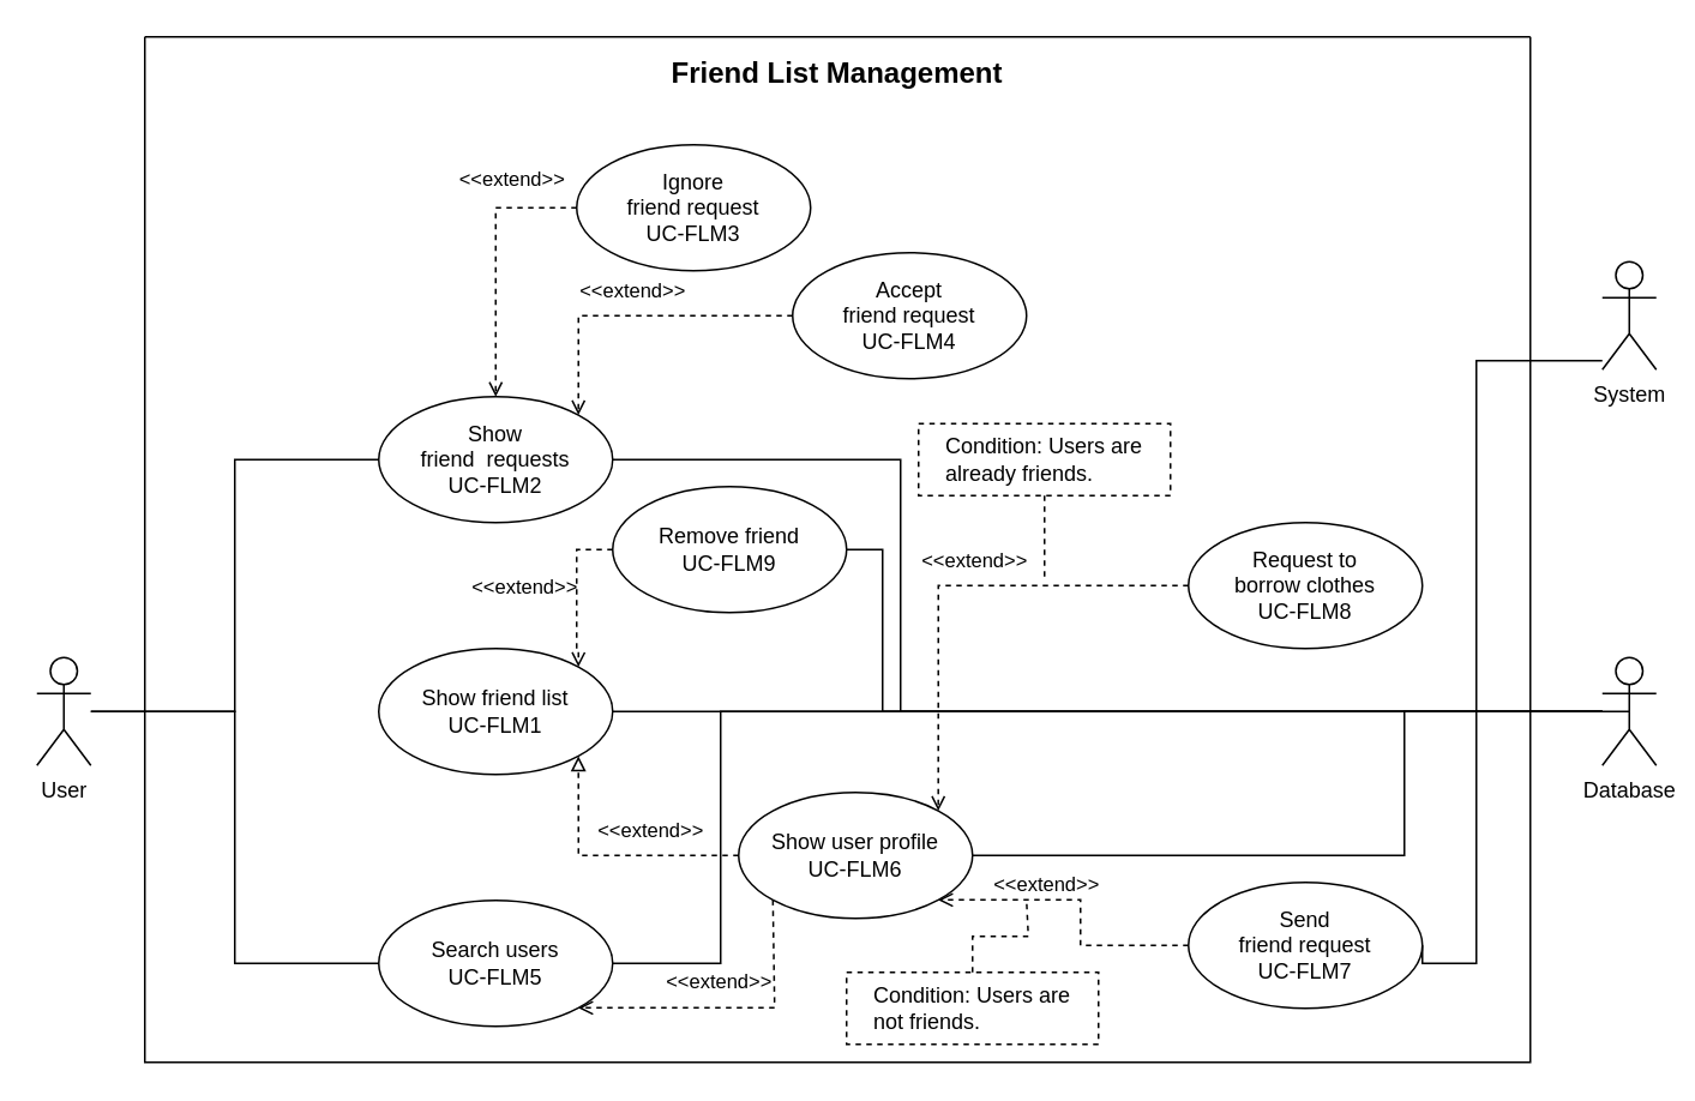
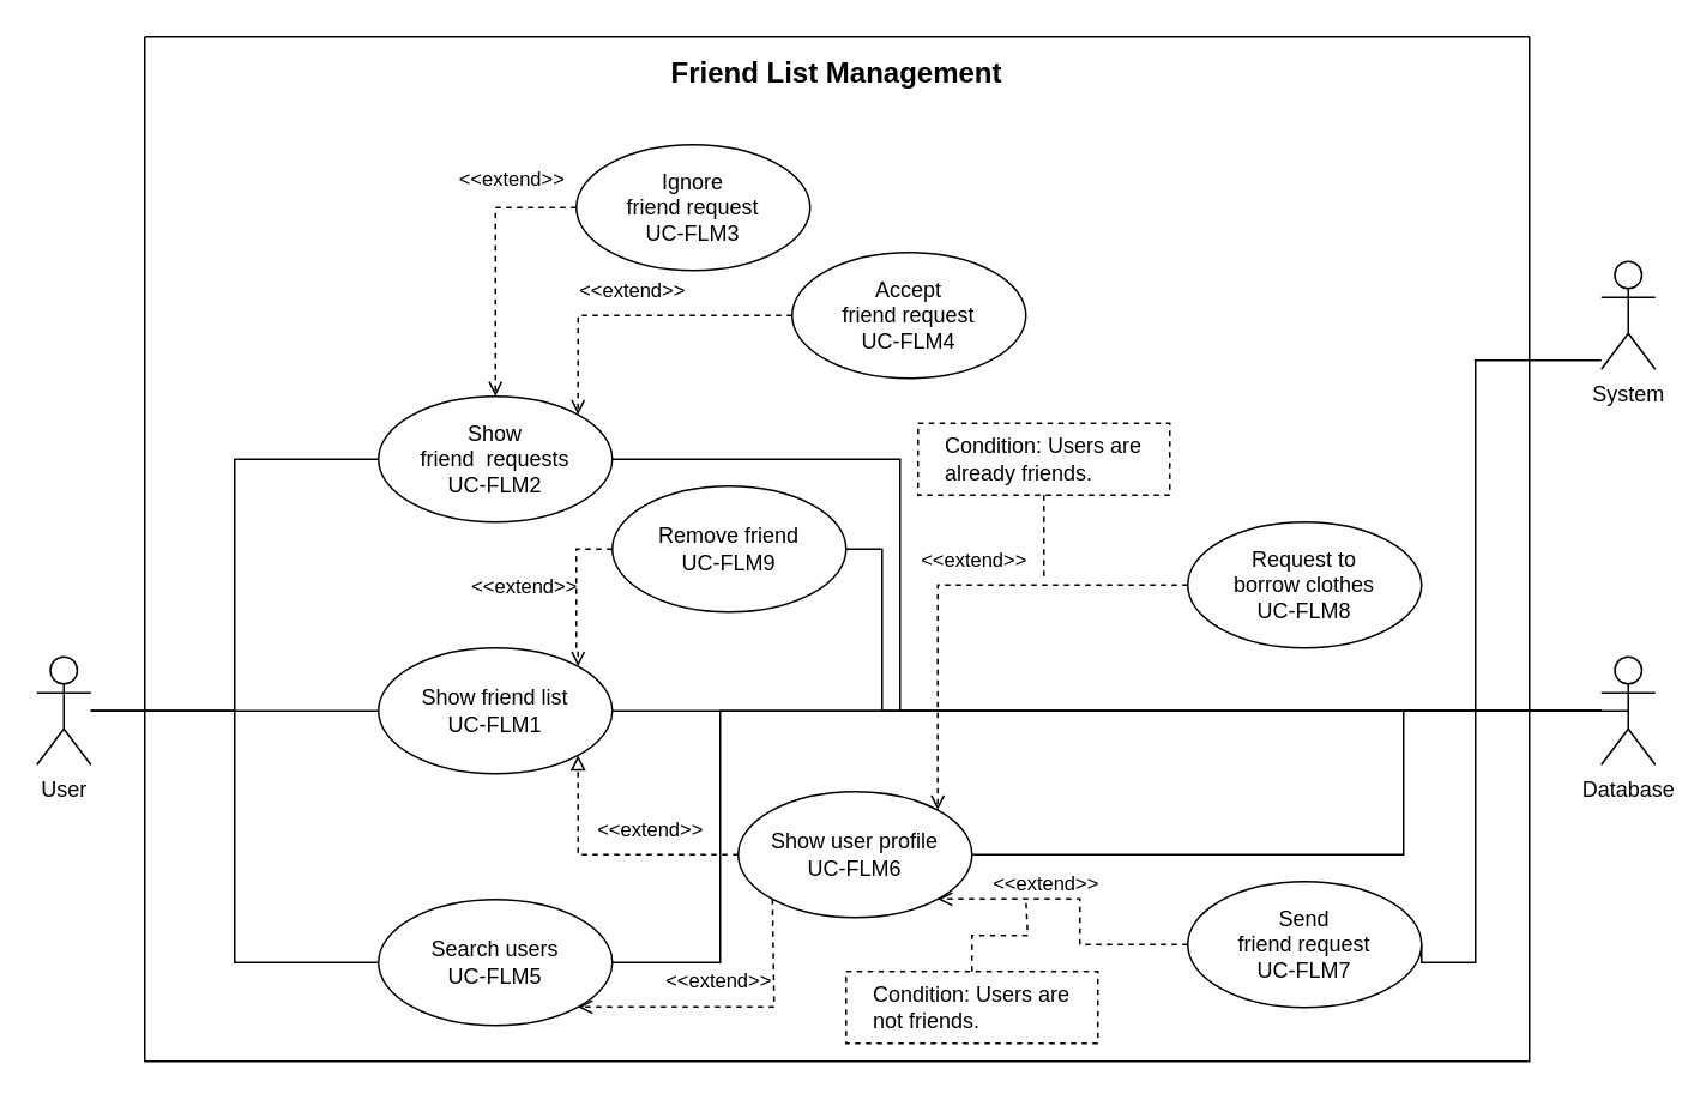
+ <mxCell id="32" style="edgeStyle=orthogonalEdgeStyle;rounded=0;orthogonalLoop=1;jettySize=auto;html=1;entryX=0;entryY=0.5;entryDx=0;entryDy=0;endArrow=none;endFill=0;" parent="1" source="34" target="8" edge="1"><mxGeometry relative="1" as="geometry" /></mxCell>
